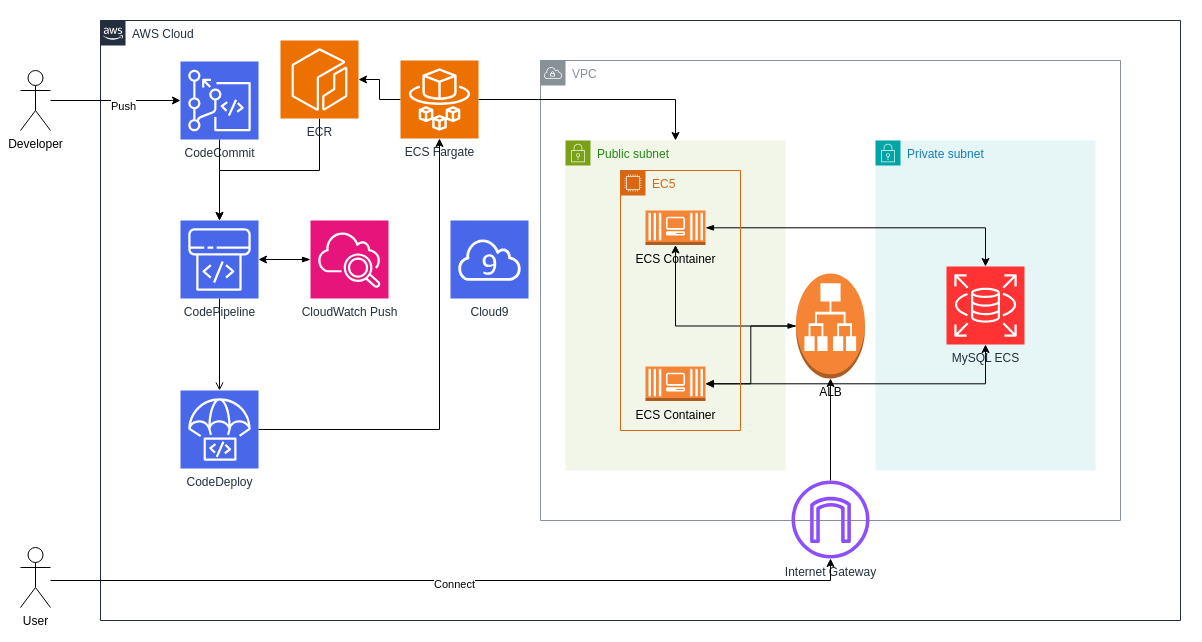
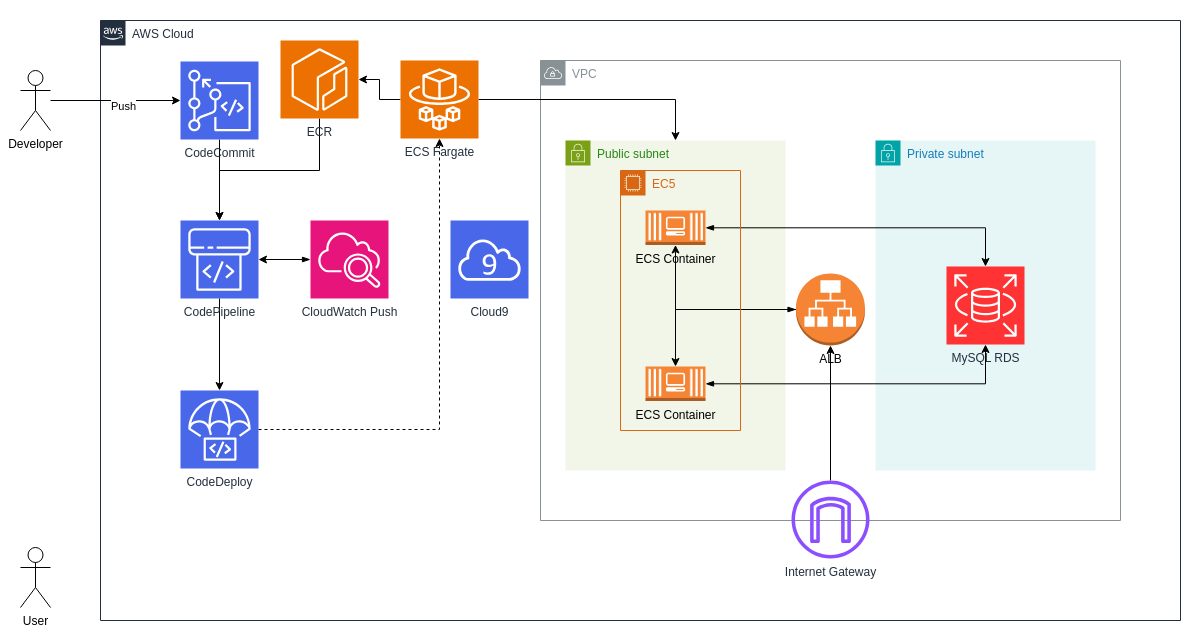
- <mxCell id="15" value="ALB" style="outlineConnect=0;dashed=0;verticalLabelPosition=bottom;verticalAlign=top;align=center;html=1;shape=mxgraph.aws3.application_load_balancer;fillColor=#F58534;gradientColor=none;" parent="3" vertex="1"><mxGeometry x="255.5" y="213" width="69" height="105" as="geometry" /></mxCell>
+ <mxCell id="15" value="ALB" style="outlineConnect=0;dashed=0;verticalLabelPosition=bottom;verticalAlign=top;align=center;html=1;shape=mxgraph.aws3.application_load_balancer;fillColor=#F58534;gradientColor=none;" parent="3" vertex="1"><mxGeometry x="255.5" y="213" width="69" height="72" as="geometry" /></mxCell>
- <mxCell id="9" value="MySQL ECS" style="sketch=0;points=[[0,0,0],[0.25,0,0],[0.5,0,0],[0.75,0,0],[1,0,0],[0,1,0],[0.25,1,0],[0.5,1,0],[0.75,1,0],[1,1,0],[0,0.25,0],[0,0.5,0],[0,0.75,0],[1,0.25,0],[1,0.5,0],[1,0.75,0]];outlineConnect=0;fontColor=#232F3E;fillColor=#FF3333;strokeColor=#ffffff;dashed=0;verticalLabelPosition=bottom;verticalAlign=top;align=center;html=1;fontSize=12;fontStyle=0;aspect=fixed;shape=mxgraph.aws4.resourceIcon;resIcon=mxgraph.aws4.rds;" parent="8" vertex="1"><mxGeometry x="71" y="126" width="78" height="78" as="geometry" /></mxCell>
+ <mxCell id="9" value="MySQL RDS" style="sketch=0;points=[[0,0,0],[0.25,0,0],[0.5,0,0],[0.75,0,0],[1,0,0],[0,1,0],[0.25,1,0],[0.5,1,0],[0.75,1,0],[1,1,0],[0,0.25,0],[0,0.5,0],[0,0.75,0],[1,0.25,0],[1,0.5,0],[1,0.75,0]];outlineConnect=0;fontColor=#232F3E;fillColor=#FF3333;strokeColor=#ffffff;dashed=0;verticalLabelPosition=bottom;verticalAlign=top;align=center;html=1;fontSize=12;fontStyle=0;aspect=fixed;shape=mxgraph.aws4.resourceIcon;resIcon=mxgraph.aws4.rds;" parent="8" vertex="1"><mxGeometry x="71" y="126" width="78" height="78" as="geometry" /></mxCell>
- <mxCell id="24" style="edgeStyle=orthogonalEdgeStyle;rounded=0;orthogonalLoop=1;jettySize=auto;html=1;" parent="2" source="25" target="21" edge="1"><mxGeometry relative="1" as="geometry" /></mxCell>
+ <mxCell id="24" style="edgeStyle=orthogonalEdgeStyle;rounded=0;orthogonalLoop=1;jettySize=auto;html=1;dashed=1;" parent="2" source="25" target="21" edge="1"><mxGeometry relative="1" as="geometry" /></mxCell>
- <mxCell id="26" style="edgeStyle=orthogonalEdgeStyle;rounded=0;orthogonalLoop=1;jettySize=auto;html=1;endArrow=open;" parent="2" source="27" target="25" edge="1"><mxGeometry relative="1" as="geometry" /></mxCell>
+ <mxCell id="26" style="edgeStyle=orthogonalEdgeStyle;rounded=0;orthogonalLoop=1;jettySize=auto;html=1;" parent="2" source="27" target="25" edge="1"><mxGeometry relative="1" as="geometry" /></mxCell>
- <mxCell id="31" style="edgeStyle=orthogonalEdgeStyle;rounded=0;orthogonalLoop=1;jettySize=auto;html=1;" parent="1" source="33" target="6" edge="1"><mxGeometry relative="1" as="geometry"><Array as="points"><mxPoint x="830" y="580" /></Array></mxGeometry></mxCell>
- <mxCell id="32" value="Connect" style="edgeLabel;html=1;align=center;verticalAlign=middle;resizable=0;points=[];" parent="31" vertex="1" connectable="0"><mxGeometry x="0.005" y="-3" relative="1" as="geometry"><mxPoint as="offset" /></mxGeometry></mxCell>
